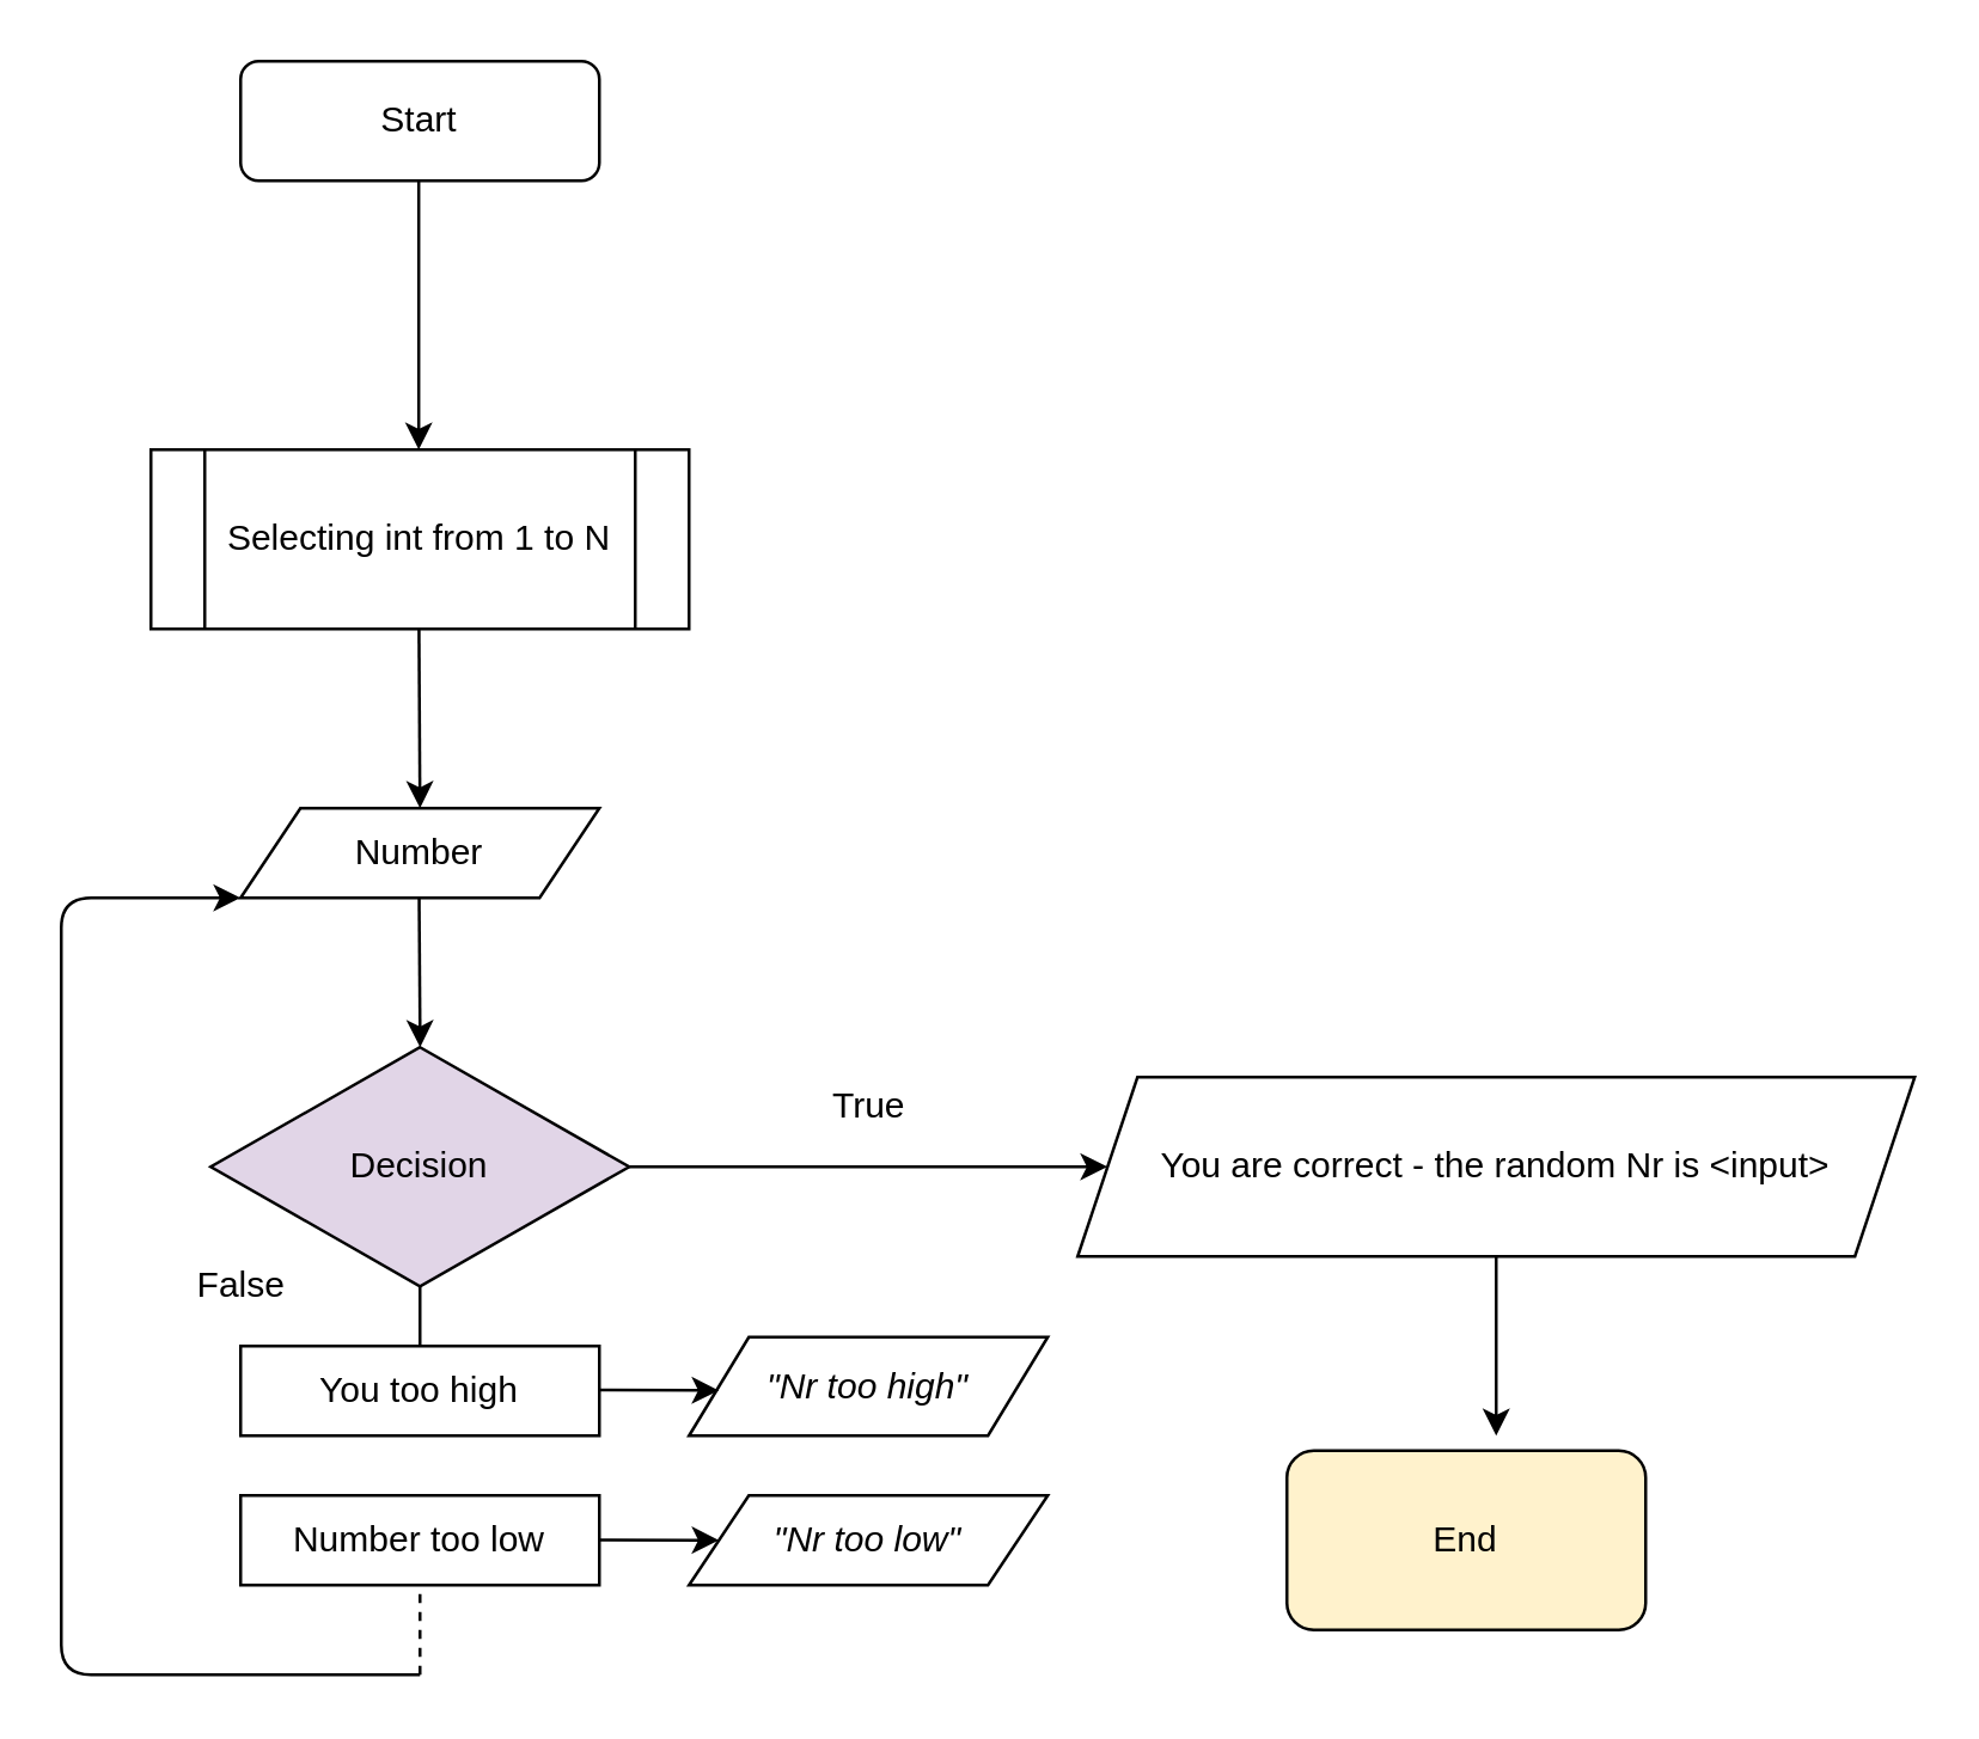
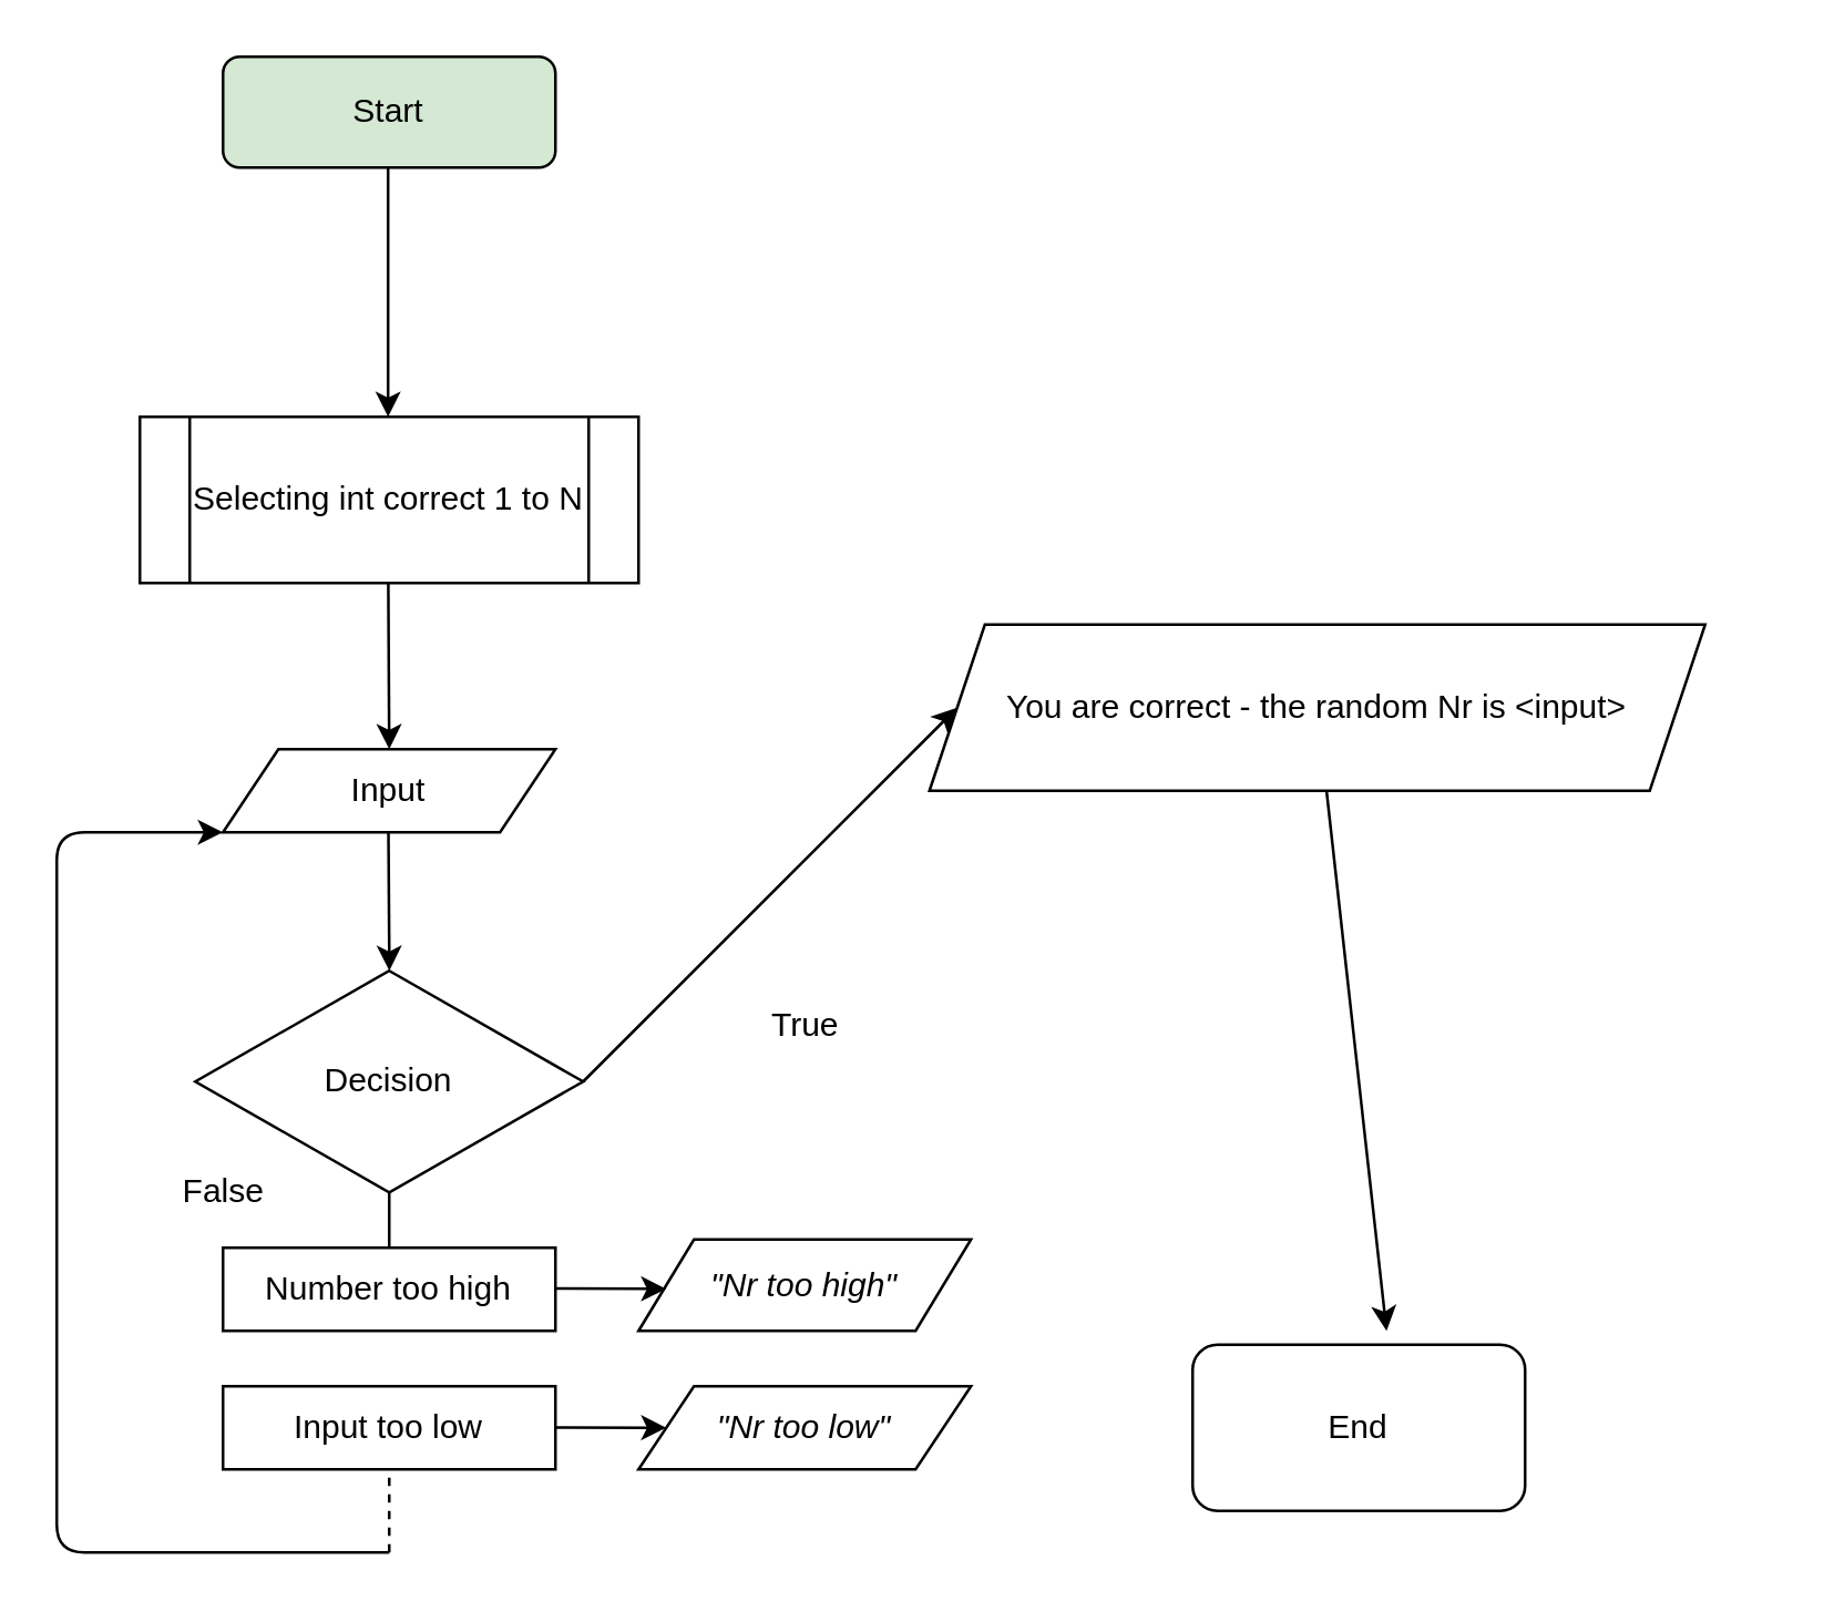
- <mxCell id="2" value="Start" style="rounded=1;whiteSpace=wrap;html=1;" vertex="1" parent="1"><mxGeometry x="80" y="20" width="120" height="40" as="geometry" /></mxCell>
+ <mxCell id="2" value="Start" style="rounded=1;whiteSpace=wrap;html=1;fillColor=#d5e8d4;" vertex="1" parent="1"><mxGeometry x="80" y="20" width="120" height="40" as="geometry" /></mxCell>
- <mxCell id="4" value="Selecting int from 1 to N" style="shape=process;whiteSpace=wrap;html=1;backgroundOutline=1;" vertex="1" parent="1"><mxGeometry x="50" y="150" width="180" height="60" as="geometry" /></mxCell>
+ <mxCell id="4" value="Selecting int correct 1 to N" style="shape=process;whiteSpace=wrap;html=1;backgroundOutline=1;" vertex="1" parent="1"><mxGeometry x="50" y="150" width="180" height="60" as="geometry" /></mxCell>
- <mxCell id="6" value="Number" style="shape=parallelogram;perimeter=parallelogramPerimeter;whiteSpace=wrap;html=1;fixedSize=1;" vertex="1" parent="1"><mxGeometry x="80" y="270" width="120" height="30" as="geometry" /></mxCell>
+ <mxCell id="6" value="Input" style="shape=parallelogram;perimeter=parallelogramPerimeter;whiteSpace=wrap;html=1;fixedSize=1;" vertex="1" parent="1"><mxGeometry x="80" y="270" width="120" height="30" as="geometry" /></mxCell>
- <mxCell id="8" value="Decision" style="rhombus;whiteSpace=wrap;html=1;fillColor=#e1d5e7;" vertex="1" parent="1"><mxGeometry x="70" y="350" width="140" height="80" as="geometry" /></mxCell>
+ <mxCell id="8" value="Decision" style="rhombus;whiteSpace=wrap;html=1;" vertex="1" parent="1"><mxGeometry x="70" y="350" width="140" height="80" as="geometry" /></mxCell>
- <mxCell id="17" value="You are correct - the random Nr is &amp;lt;input&amp;gt;" style="shape=parallelogram;perimeter=parallelogramPerimeter;whiteSpace=wrap;html=1;fixedSize=1;" vertex="1" parent="1"><mxGeometry x="360" y="360" width="280" height="60" as="geometry" /></mxCell>
+ <mxCell id="17" value="You are correct - the random Nr is &amp;lt;input&amp;gt;" style="shape=parallelogram;perimeter=parallelogramPerimeter;whiteSpace=wrap;html=1;fixedSize=1;" vertex="1" parent="1"><mxGeometry x="335" y="225" width="280" height="60" as="geometry" /></mxCell>
- <mxCell id="13" value="You too high" style="rounded=0;whiteSpace=wrap;html=1;" vertex="1" parent="1"><mxGeometry x="80" y="450" width="120" height="30" as="geometry" /></mxCell>
+ <mxCell id="13" value="Number too high" style="rounded=0;whiteSpace=wrap;html=1;" vertex="1" parent="1"><mxGeometry x="80" y="450" width="120" height="30" as="geometry" /></mxCell>
- <mxCell id="14" value="Number too low" style="rounded=0;whiteSpace=wrap;html=1;" vertex="1" parent="1"><mxGeometry x="80" y="500" width="120" height="30" as="geometry" /></mxCell>
+ <mxCell id="14" value="Input too low" style="rounded=0;whiteSpace=wrap;html=1;" vertex="1" parent="1"><mxGeometry x="80" y="500" width="120" height="30" as="geometry" /></mxCell>
- <mxCell id="19" value="End" style="rounded=1;whiteSpace=wrap;html=1;fillColor=#fff2cc;" vertex="1" parent="1"><mxGeometry x="430" y="485" width="120" height="60" as="geometry" /></mxCell>
+ <mxCell id="19" value="End" style="rounded=1;whiteSpace=wrap;html=1;" vertex="1" parent="1"><mxGeometry x="430" y="485" width="120" height="60" as="geometry" /></mxCell>
